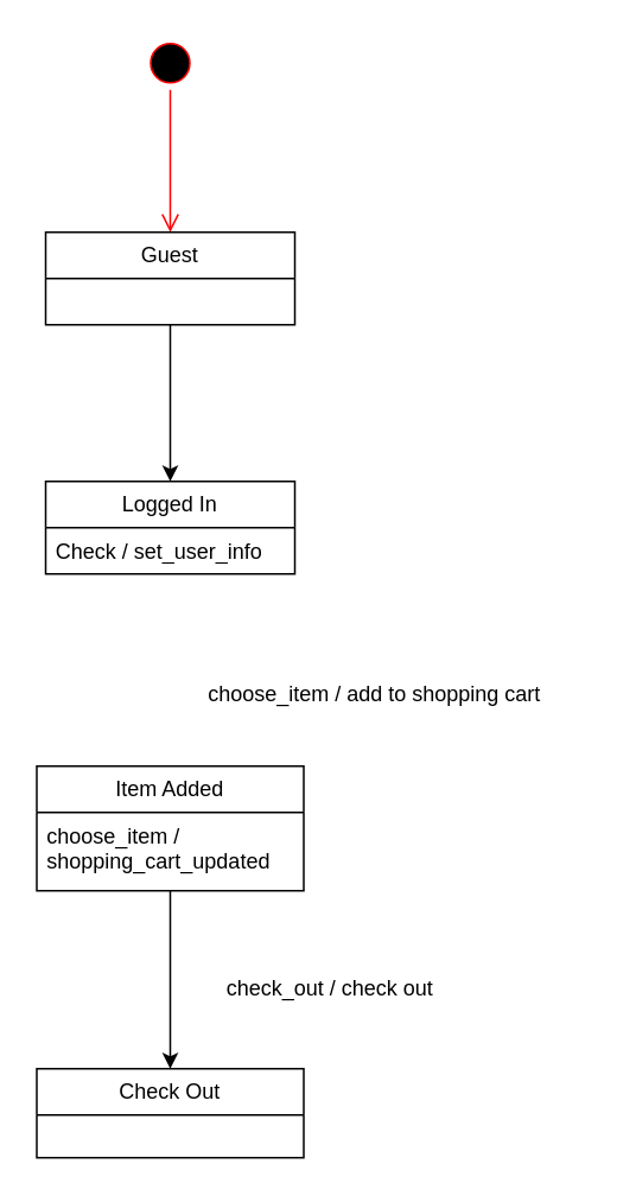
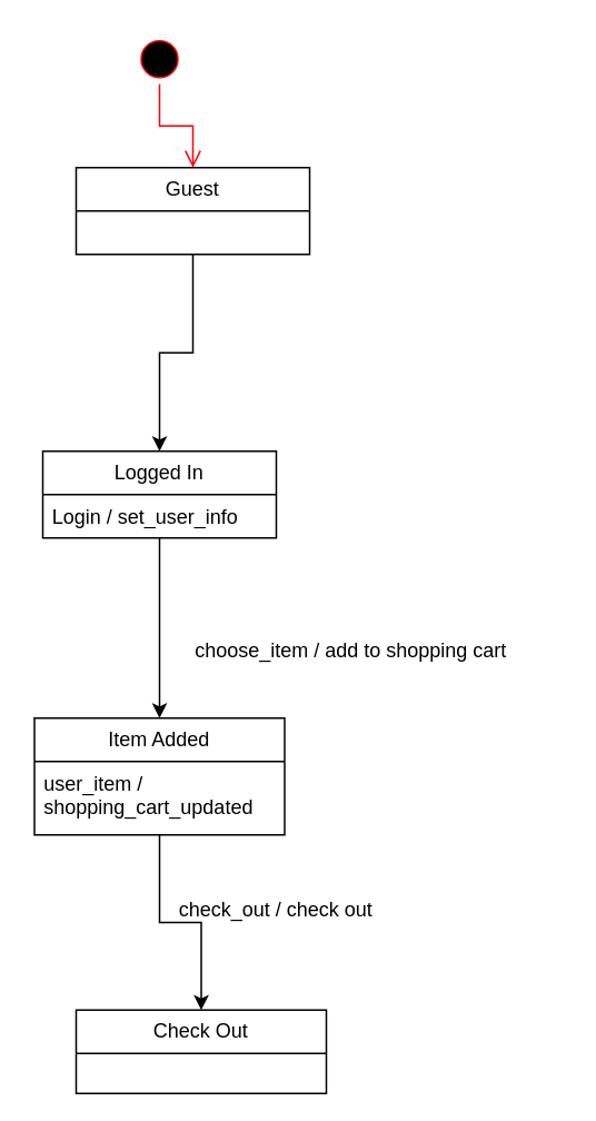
- <mxCell id="5" value="Guest" style="swimlane;fontStyle=0;childLayout=stackLayout;horizontal=1;startSize=26;fillColor=none;horizontalStack=0;resizeParent=1;resizeParentMax=0;resizeLast=0;collapsible=1;marginBottom=0;whiteSpace=wrap;html=1;" parent="1" vertex="1"><mxGeometry x="25" y="130" width="140" height="52" as="geometry" /></mxCell>
+ <mxCell id="5" value="Guest" style="swimlane;fontStyle=0;childLayout=stackLayout;horizontal=1;startSize=26;fillColor=none;horizontalStack=0;resizeParent=1;resizeParentMax=0;resizeLast=0;collapsible=1;marginBottom=0;whiteSpace=wrap;html=1;" parent="1" vertex="1"><mxGeometry x="45" y="100" width="140" height="52" as="geometry" /></mxCell>
- <mxCell id="8" value="Check / set_user_info" style="text;strokeColor=none;fillColor=none;align=left;verticalAlign=top;spacingLeft=4;spacingRight=4;overflow=hidden;rotatable=0;points=[[0,0.5],[1,0.5]];portConstraint=eastwest;whiteSpace=wrap;html=1;" parent="7" vertex="1"><mxGeometry y="26" width="140" height="26" as="geometry" /></mxCell>
+ <mxCell id="8" value="Login / set_user_info" style="text;strokeColor=none;fillColor=none;align=left;verticalAlign=top;spacingLeft=4;spacingRight=4;overflow=hidden;rotatable=0;points=[[0,0.5],[1,0.5]];portConstraint=eastwest;whiteSpace=wrap;html=1;" parent="7" vertex="1"><mxGeometry y="26" width="140" height="26" as="geometry" /></mxCell>
+ <mxCell id="6" style="edgeStyle=orthogonalEdgeStyle;rounded=0;orthogonalLoop=1;jettySize=auto;html=1;entryX=0.5;entryY=0;entryDx=0;entryDy=0;" parent="1" source="7" target="10" edge="1"><mxGeometry relative="1" as="geometry" /></mxCell>
- <mxCell id="11" value="choose_item / shopping_cart_updated" style="text;strokeColor=none;fillColor=none;align=left;verticalAlign=top;spacingLeft=4;spacingRight=4;overflow=hidden;rotatable=0;points=[[0,0.5],[1,0.5]];portConstraint=eastwest;whiteSpace=wrap;html=1;" parent="10" vertex="1"><mxGeometry y="26" width="150" height="44" as="geometry" /></mxCell>
+ <mxCell id="11" value="user_item / shopping_cart_updated" style="text;strokeColor=none;fillColor=none;align=left;verticalAlign=top;spacingLeft=4;spacingRight=4;overflow=hidden;rotatable=0;points=[[0,0.5],[1,0.5]];portConstraint=eastwest;whiteSpace=wrap;html=1;" parent="10" vertex="1"><mxGeometry y="26" width="150" height="44" as="geometry" /></mxCell>
- <mxCell id="14" value="check_out / check out" style="text;html=1;strokeColor=none;fillColor=none;align=center;verticalAlign=middle;whiteSpace=wrap;rounded=0;" parent="1" vertex="1"><mxGeometry x="60" y="540" width="250" height="30" as="geometry" /></mxCell>
+ <mxCell id="14" value="check_out / check out" style="text;html=1;strokeColor=none;fillColor=none;align=center;verticalAlign=middle;whiteSpace=wrap;rounded=0;" parent="1" vertex="1"><mxGeometry x="40" y="530" width="250" height="30" as="geometry" /></mxCell>
- <mxCell id="13" value="Check Out" style="swimlane;fontStyle=0;childLayout=stackLayout;horizontal=1;startSize=26;fillColor=none;horizontalStack=0;resizeParent=1;resizeParentMax=0;resizeLast=0;collapsible=1;marginBottom=0;whiteSpace=wrap;html=1;" parent="1" vertex="1"><mxGeometry x="20" y="600" width="150" height="50" as="geometry" /></mxCell>
+ <mxCell id="13" value="Check Out" style="swimlane;fontStyle=0;childLayout=stackLayout;horizontal=1;startSize=26;fillColor=none;horizontalStack=0;resizeParent=1;resizeParentMax=0;resizeLast=0;collapsible=1;marginBottom=0;whiteSpace=wrap;html=1;" parent="1" vertex="1"><mxGeometry x="45" y="605" width="150" height="50" as="geometry" /></mxCell>
